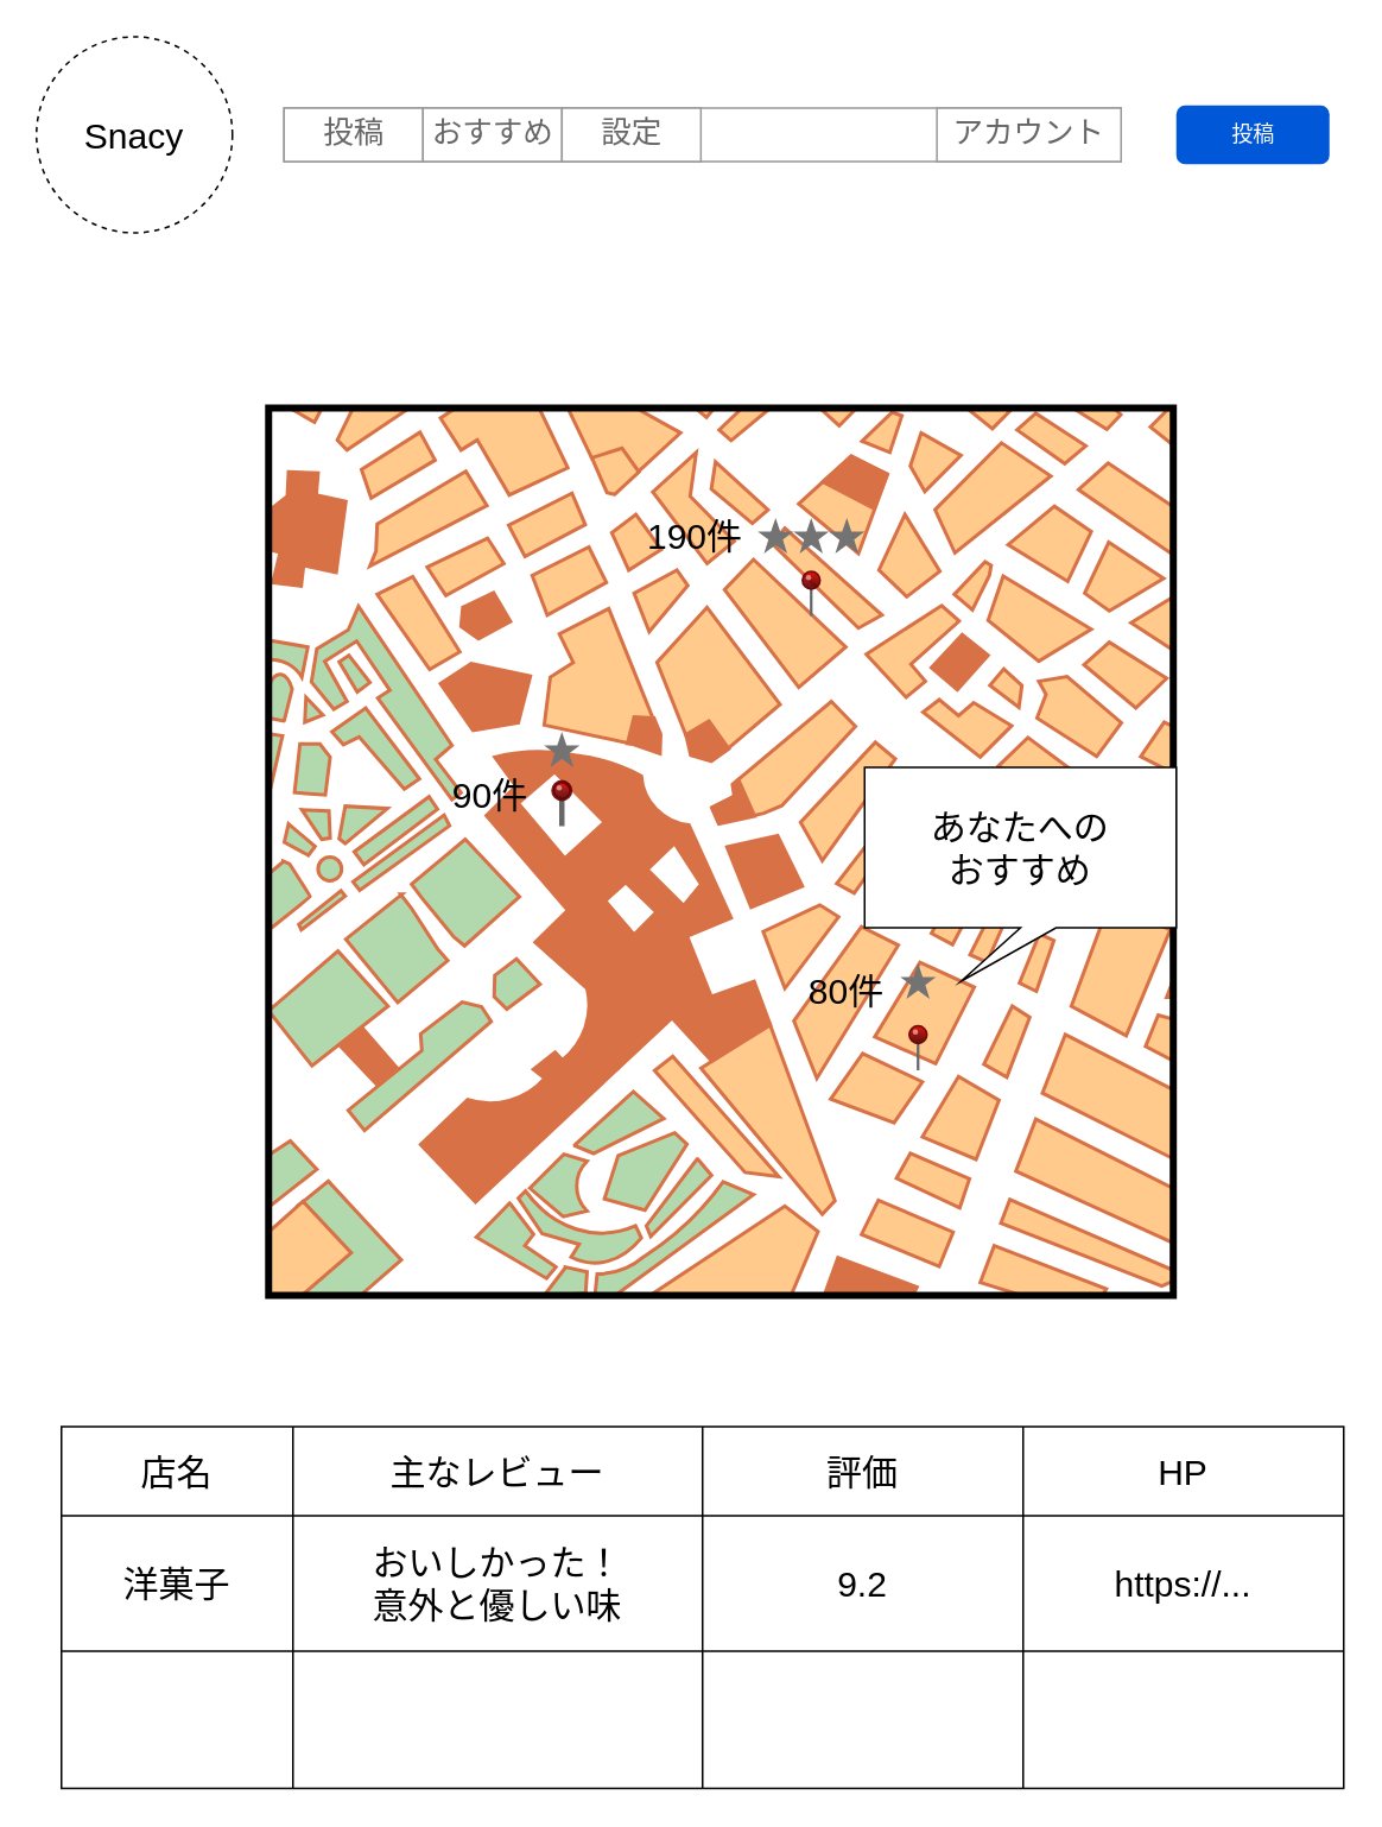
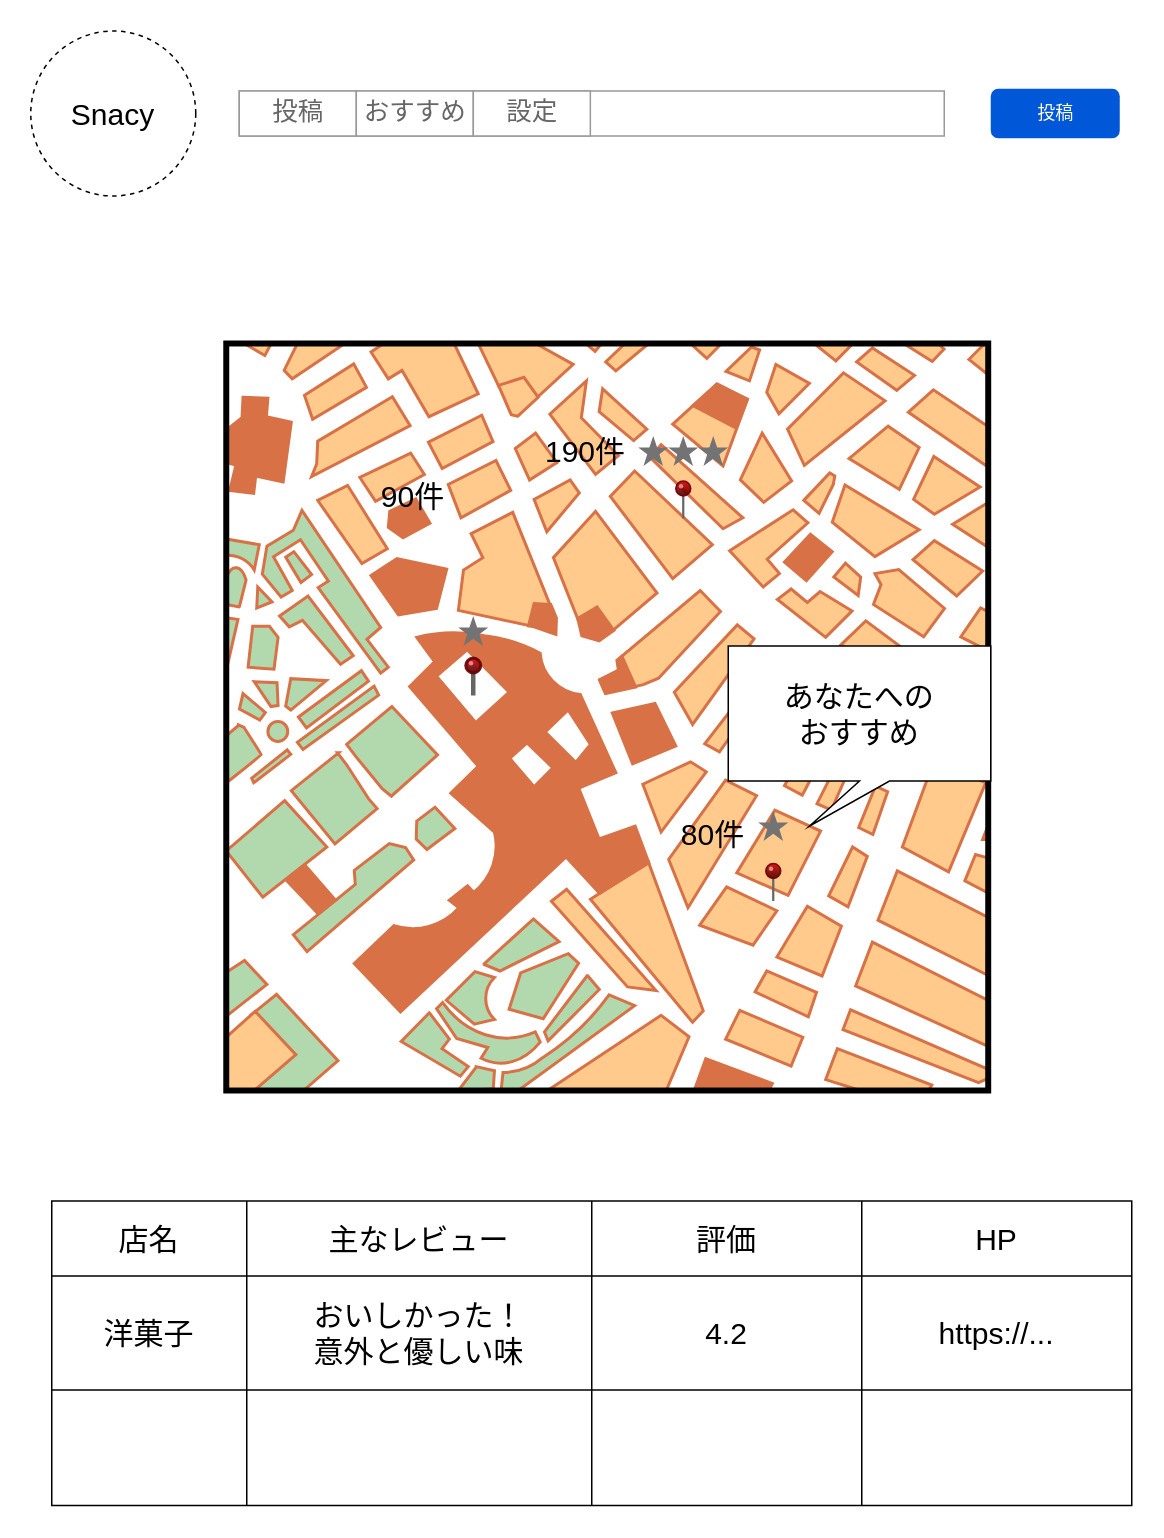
- <mxCell id="15" value="アカウント" style="strokeColor=inherit;fillColor=inherit;gradientColor=inherit;strokeWidth=1;shadow=0;dashed=0;align=center;html=1;shape=mxgraph.mockup.forms.rrect;rSize=0;fontSize=17;fontColor=#666666;" parent="11" vertex="1"><mxGeometry x="366.6" width="103.4" height="30" as="geometry" /></mxCell>
- <mxCell id="18" value="90件" style="text;html=1;strokeColor=none;fillColor=none;align=center;verticalAlign=middle;whiteSpace=wrap;rounded=0;fontSize=20;fontColor=#000000;" parent="1" vertex="1"><mxGeometry x="245" y="430" width="60" height="30" as="geometry" /></mxCell>
+ <mxCell id="18" value="90件" style="text;html=1;strokeColor=none;fillColor=none;align=center;verticalAlign=middle;whiteSpace=wrap;rounded=0;fontSize=20;fontColor=#000000;" parent="1" vertex="1"><mxGeometry x="245" y="315" width="60" height="30" as="geometry" /></mxCell>
- <mxCell id="30" value="9.2" style="shape=partialRectangle;html=1;whiteSpace=wrap;connectable=0;fillColor=none;top=0;left=0;bottom=0;right=0;overflow=hidden;pointerEvents=1;fontSize=20;fontColor=#000000;" parent="27" vertex="1"><mxGeometry x="360" width="180" height="76" as="geometry"><mxRectangle width="180" height="76" as="alternateBounds" /></mxGeometry></mxCell>
+ <mxCell id="30" value="4.2" style="shape=partialRectangle;html=1;whiteSpace=wrap;connectable=0;fillColor=none;top=0;left=0;bottom=0;right=0;overflow=hidden;pointerEvents=1;fontSize=20;fontColor=#000000;" parent="27" vertex="1"><mxGeometry x="360" width="180" height="76" as="geometry"><mxRectangle width="180" height="76" as="alternateBounds" /></mxGeometry></mxCell>
